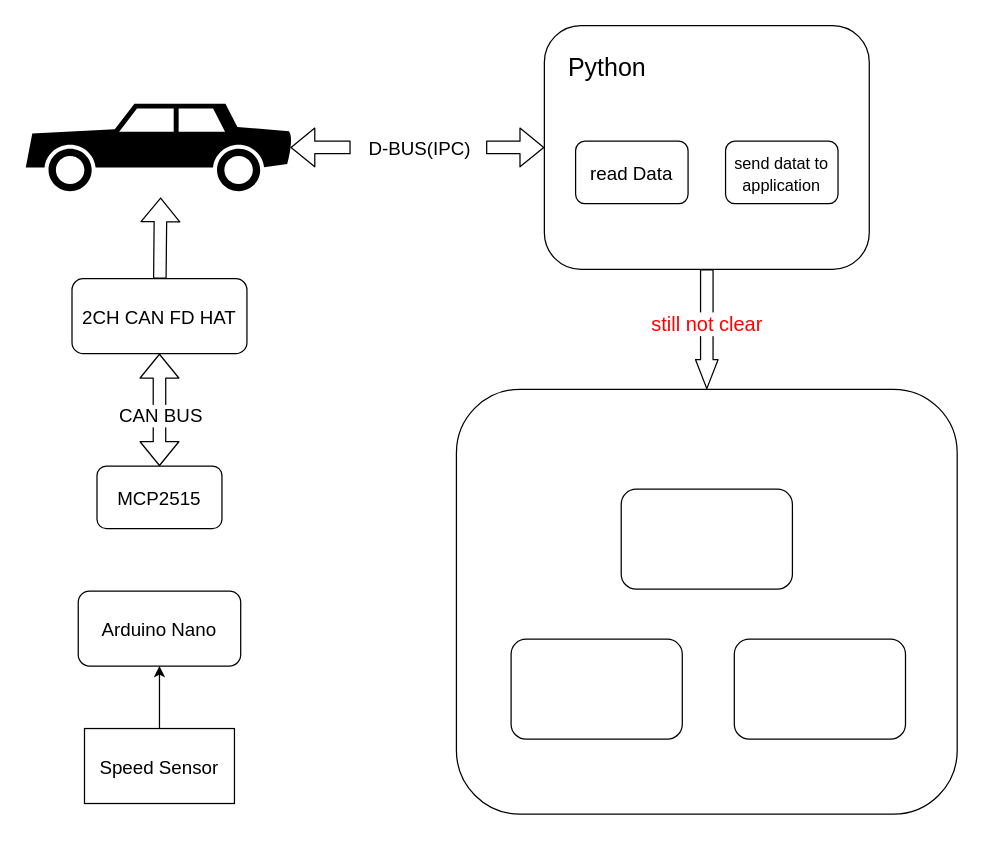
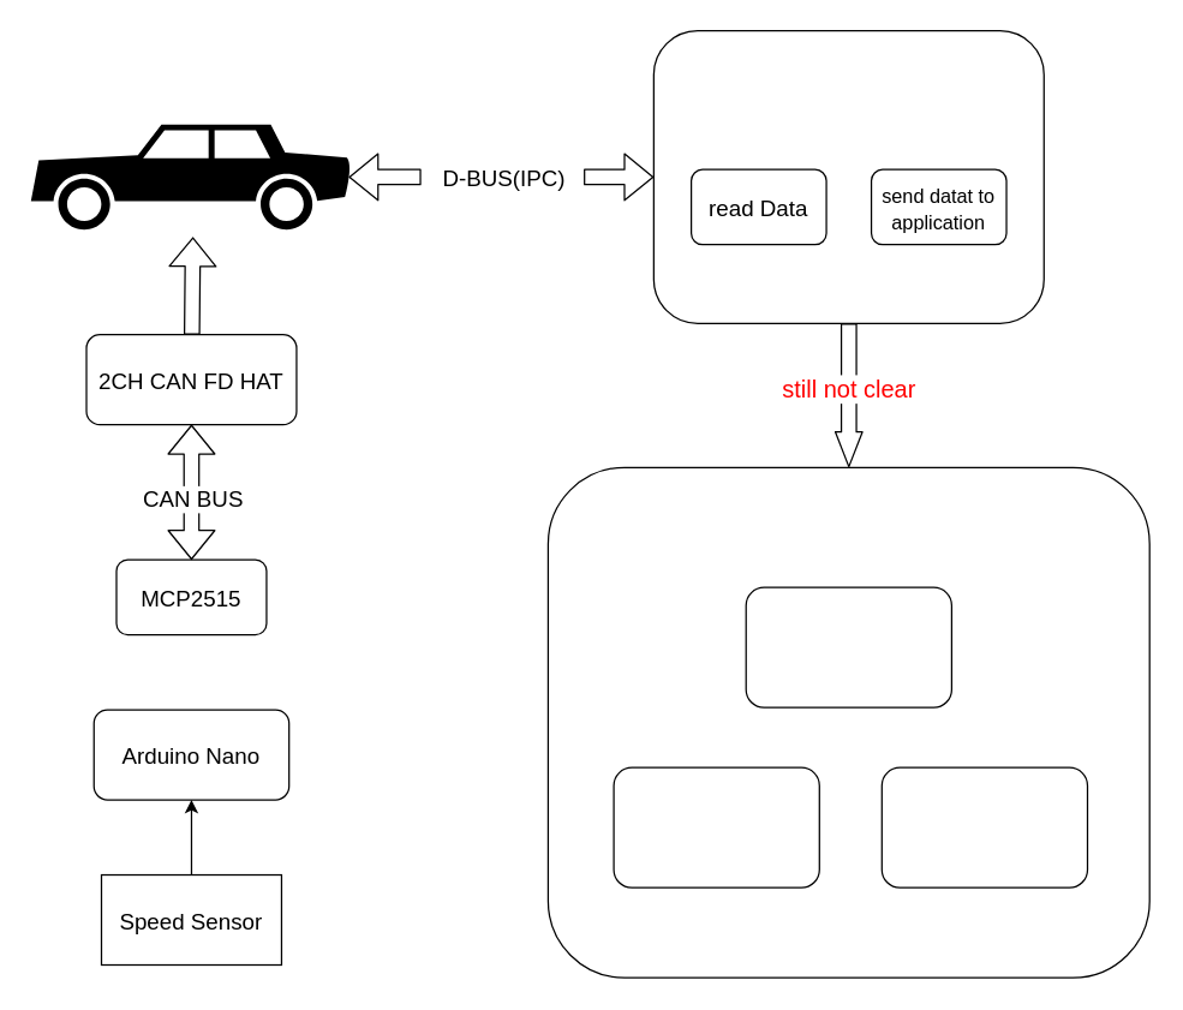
- <mxCell id="17" value="&lt;font style=&quot;font-size: 20px;&quot;&gt;Python&lt;/font&gt;" style="text;html=1;align=center;verticalAlign=middle;resizable=0;points=[];autosize=1;strokeColor=none;fillColor=none;fontSize=15;" vertex="1" parent="1"><mxGeometry x="440" y="32.5" width="90" height="40" as="geometry" /></mxCell>
